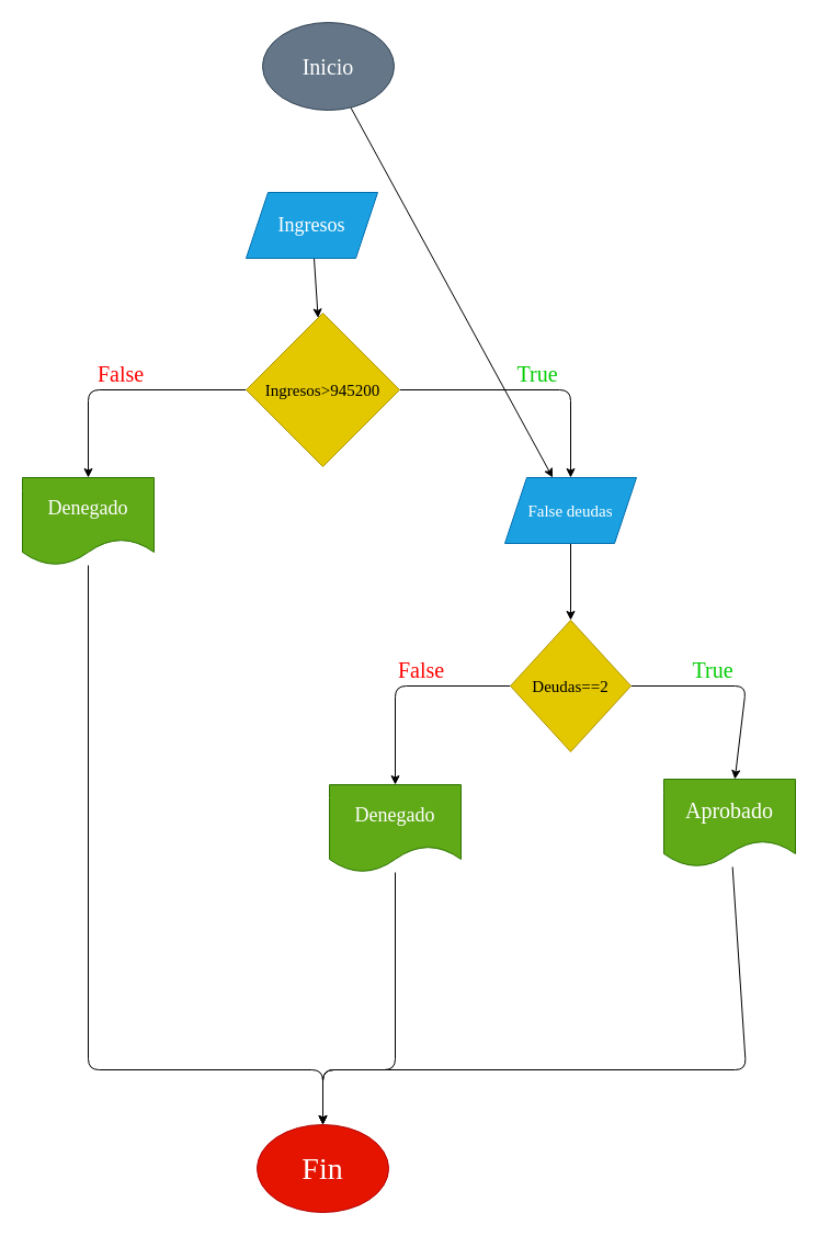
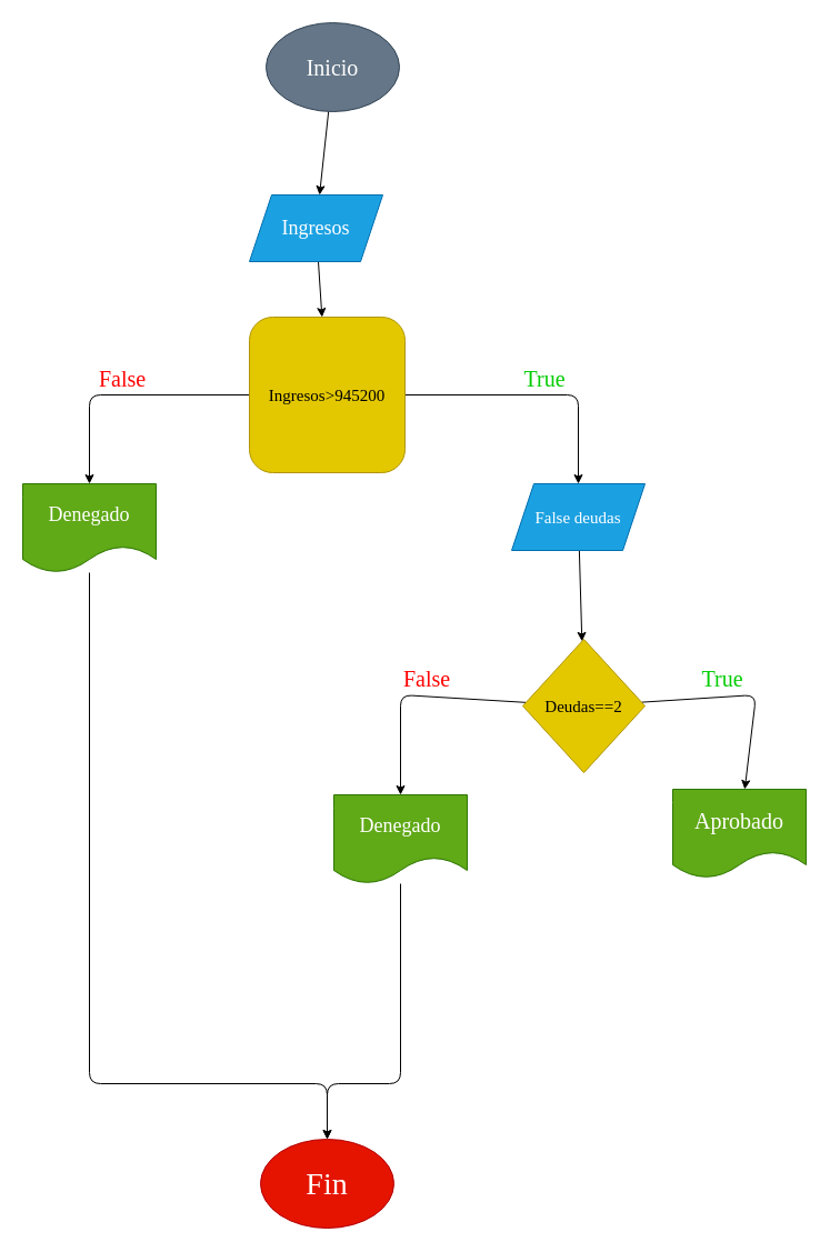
- <mxCell id="2" value="" style="edgeStyle=none;html=1;" edge="1" parent="1" source="3" target="12"><mxGeometry relative="1" as="geometry" /></mxCell>
+ <mxCell id="2" value="" style="edgeStyle=none;html=1;" edge="1" parent="1" source="3" target="5"><mxGeometry relative="1" as="geometry" /></mxCell>
- <mxCell id="8" value="Ingresos&amp;gt;945200" style="rhombus;whiteSpace=wrap;html=1;fillColor=#e3c800;fontColor=#000000;strokeColor=#B09500;fontSize=15;fontFamily=Comic Sans MS;" vertex="1" parent="1"><mxGeometry x="224" y="285" width="140" height="140" as="geometry" /></mxCell>
+ <mxCell id="8" value="Ingresos&amp;gt;945200" style="whiteSpace=wrap;html=1;fillColor=#e3c800;fontColor=#000000;strokeColor=#B09500;fontSize=15;fontFamily=Comic Sans MS;rounded=1;" vertex="1" parent="1"><mxGeometry x="224" y="285" width="140" height="140" as="geometry" /></mxCell>
- <mxCell id="15" value="Deudas==2" style="rhombus;whiteSpace=wrap;html=1;fillColor=#e3c800;fontColor=#000000;strokeColor=#B09500;fontFamily=Comic Sans MS;fontSize=15;" vertex="1" parent="1"><mxGeometry x="465" y="565" width="110" height="120" as="geometry" /></mxCell>
+ <mxCell id="15" value="Deudas==2" style="rhombus;whiteSpace=wrap;html=1;fillColor=#e3c800;fontColor=#000000;strokeColor=#B09500;fontFamily=Comic Sans MS;fontSize=15;" vertex="1" parent="1"><mxGeometry x="470" y="575" width="110" height="120" as="geometry" /></mxCell>
- <mxCell id="18" style="edgeStyle=none;html=1;entryX=0.5;entryY=0;entryDx=0;entryDy=0;fontFamily=Comic Sans MS;fontSize=20;" edge="1" parent="1" source="19" target="20"><mxGeometry relative="1" as="geometry"><Array as="points"><mxPoint x="680" y="975" /><mxPoint x="294" y="975" /></Array></mxGeometry></mxCell>
